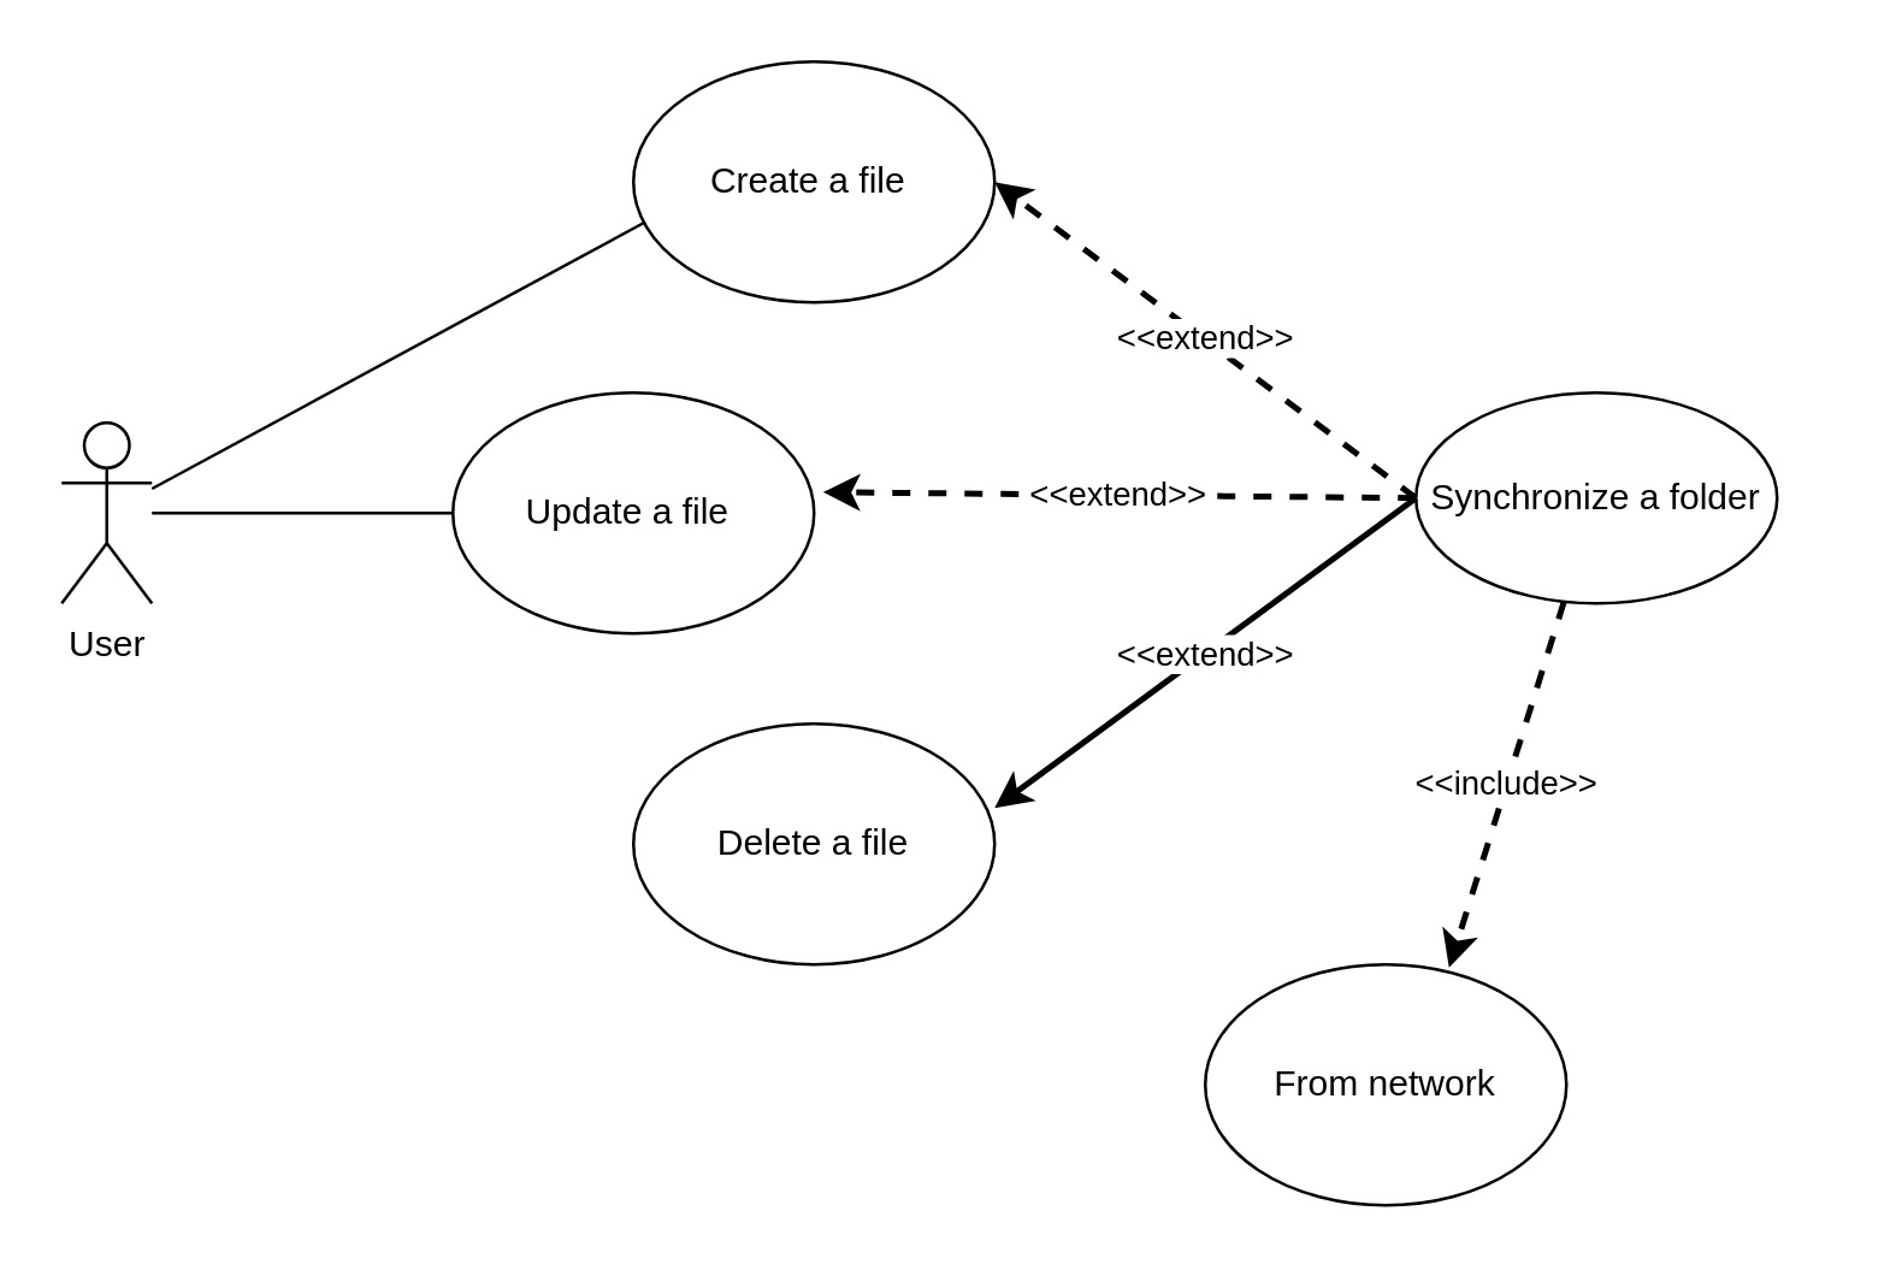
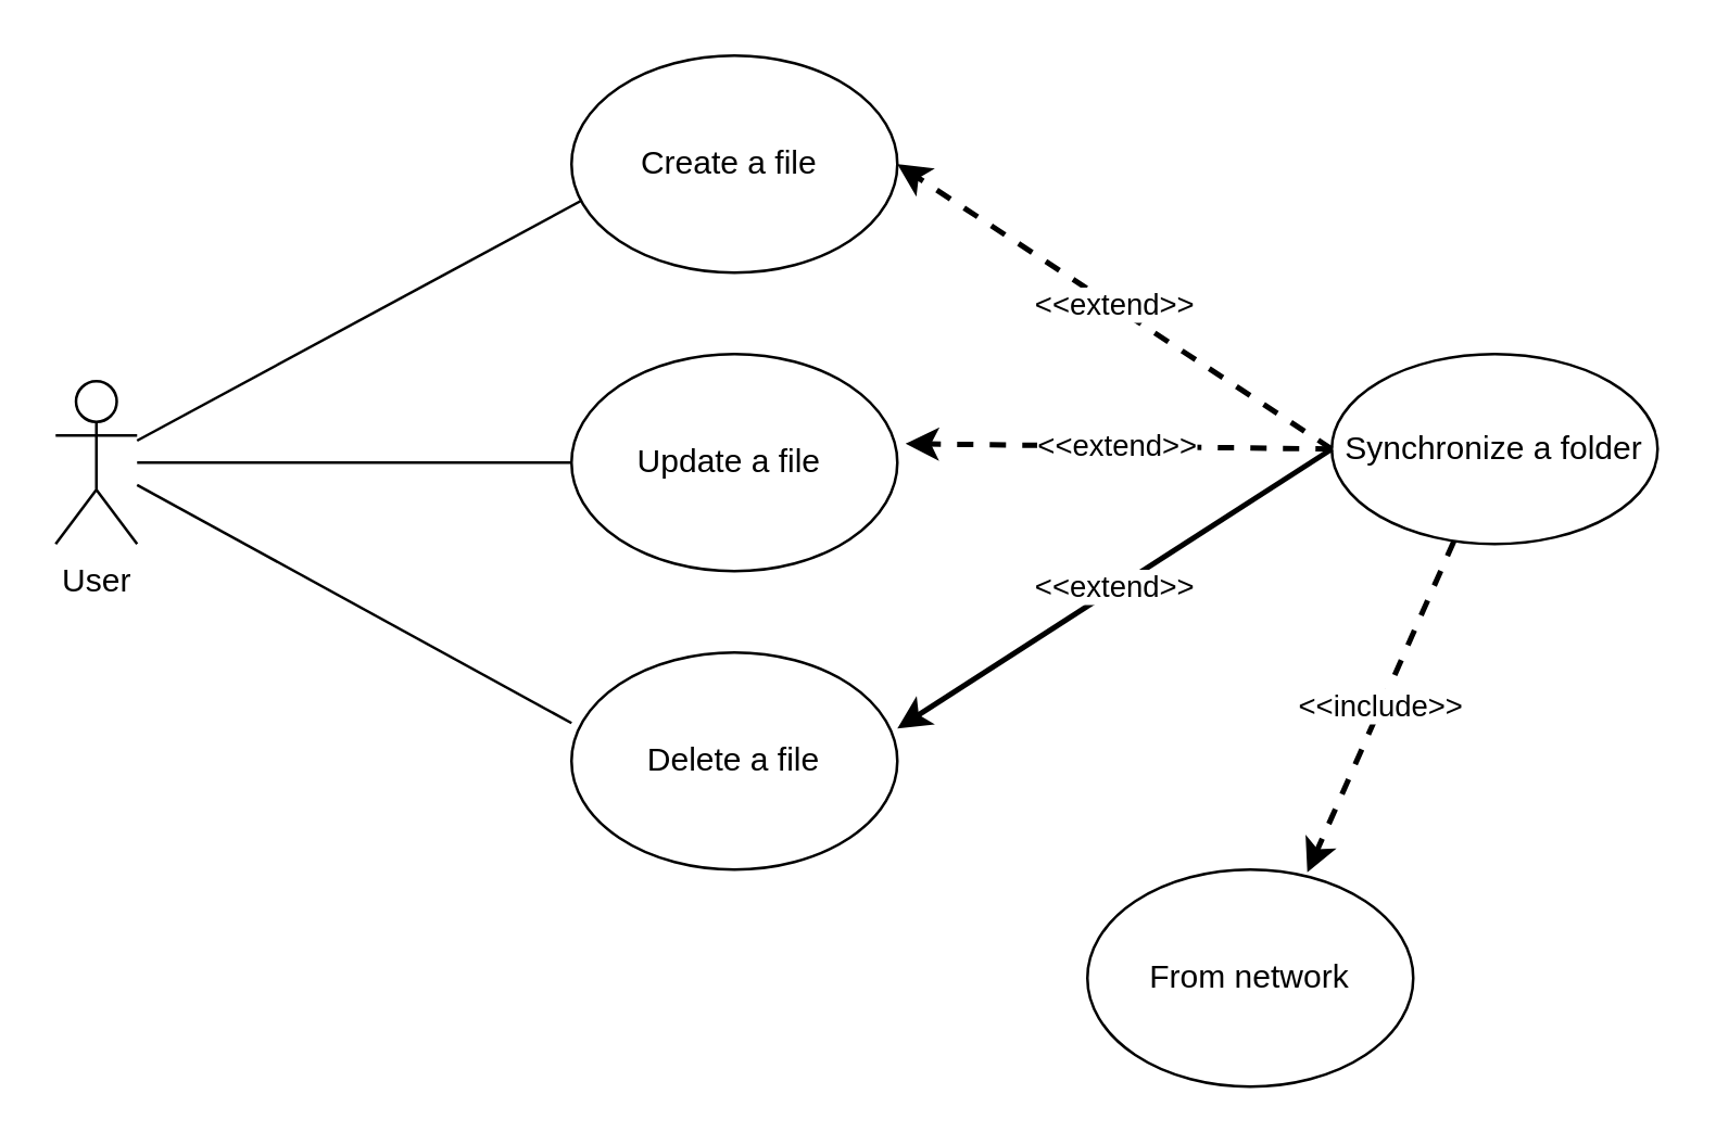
- <mxCell id="3" value="Synchronize a folder" style="ellipse;whiteSpace=wrap;html=1;" vertex="1" parent="1"><mxGeometry x="470" y="130" width="120" height="70" as="geometry" /></mxCell>
+ <mxCell id="3" value="Synchronize a folder" style="ellipse;whiteSpace=wrap;html=1;" vertex="1" parent="1"><mxGeometry x="490" y="130" width="120" height="70" as="geometry" /></mxCell>
- <mxCell id="6" value="Update a file&amp;nbsp;" style="ellipse;whiteSpace=wrap;html=1;" vertex="1" parent="1"><mxGeometry x="150" y="130" width="120" height="80" as="geometry" /></mxCell>
+ <mxCell id="6" value="Update a file&amp;nbsp;" style="ellipse;whiteSpace=wrap;html=1;" vertex="1" parent="1"><mxGeometry x="210" y="130" width="120" height="80" as="geometry" /></mxCell>
+ <mxCell id="12" value="" style="endArrow=none;html=1;rounded=0;entryX=0;entryY=0.325;entryDx=0;entryDy=0;entryPerimeter=0;" edge="1" parent="1" source="2" target="7"><mxGeometry width="50" height="50" relative="1" as="geometry"><mxPoint x="80" y="220" as="sourcePoint" /><mxPoint x="220" y="180" as="targetPoint" /></mxGeometry></mxCell>
